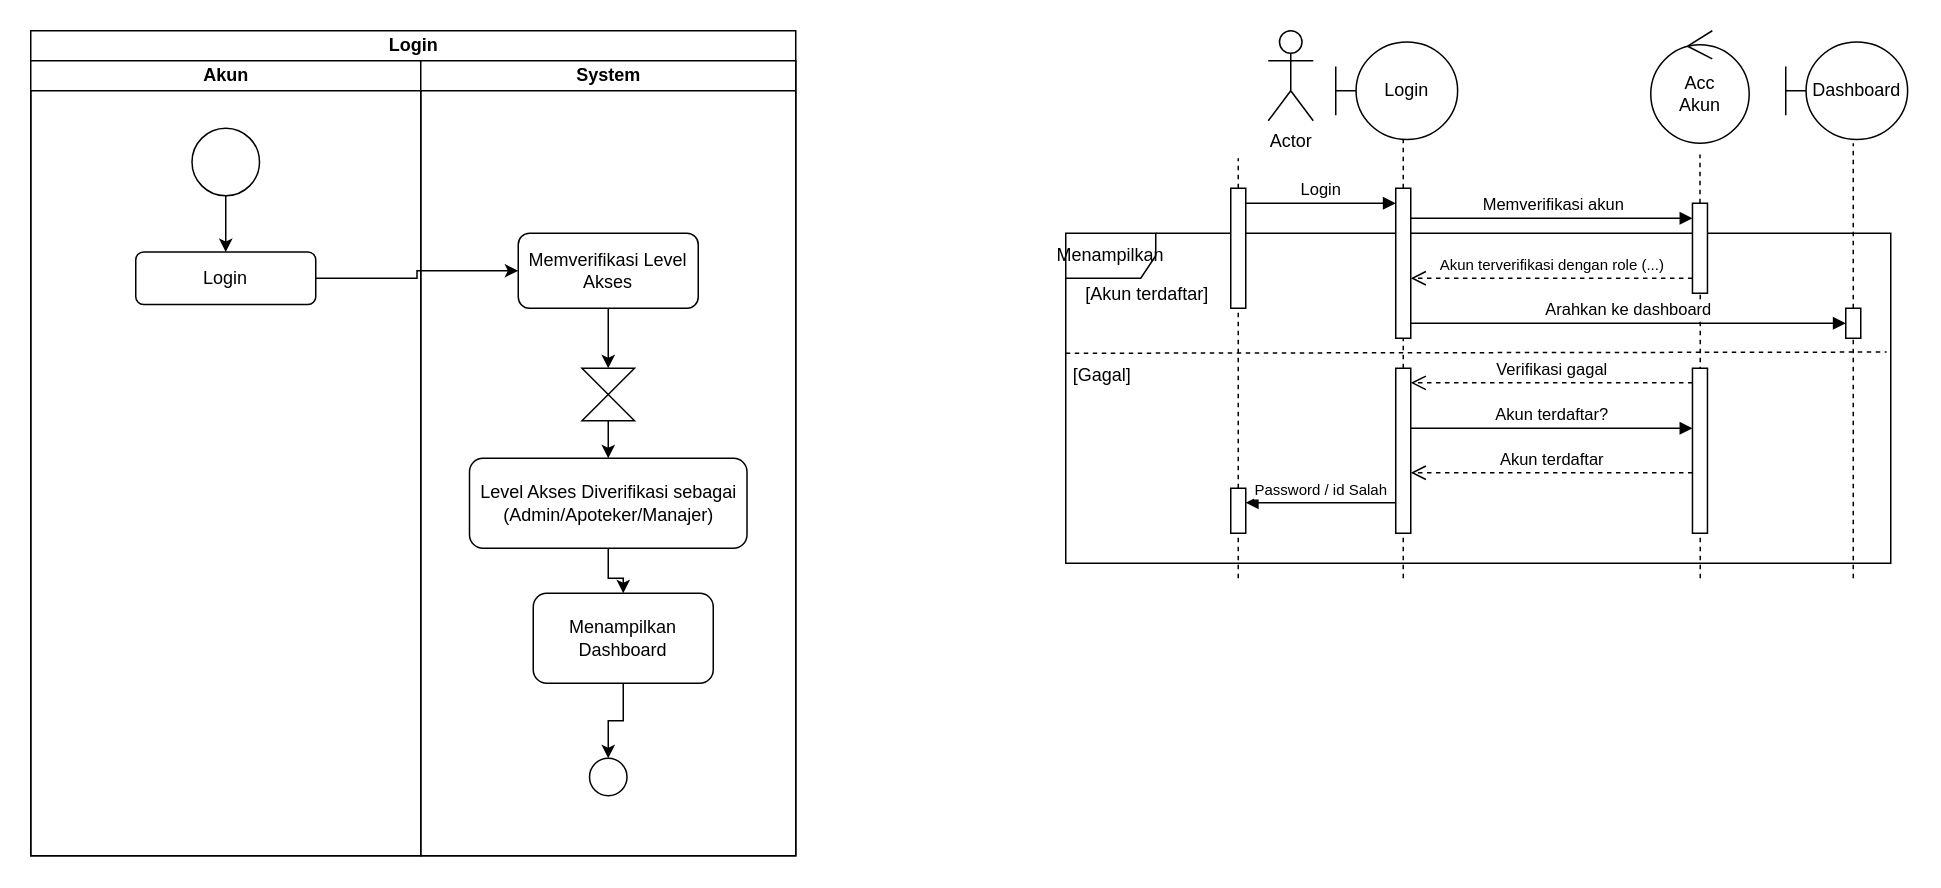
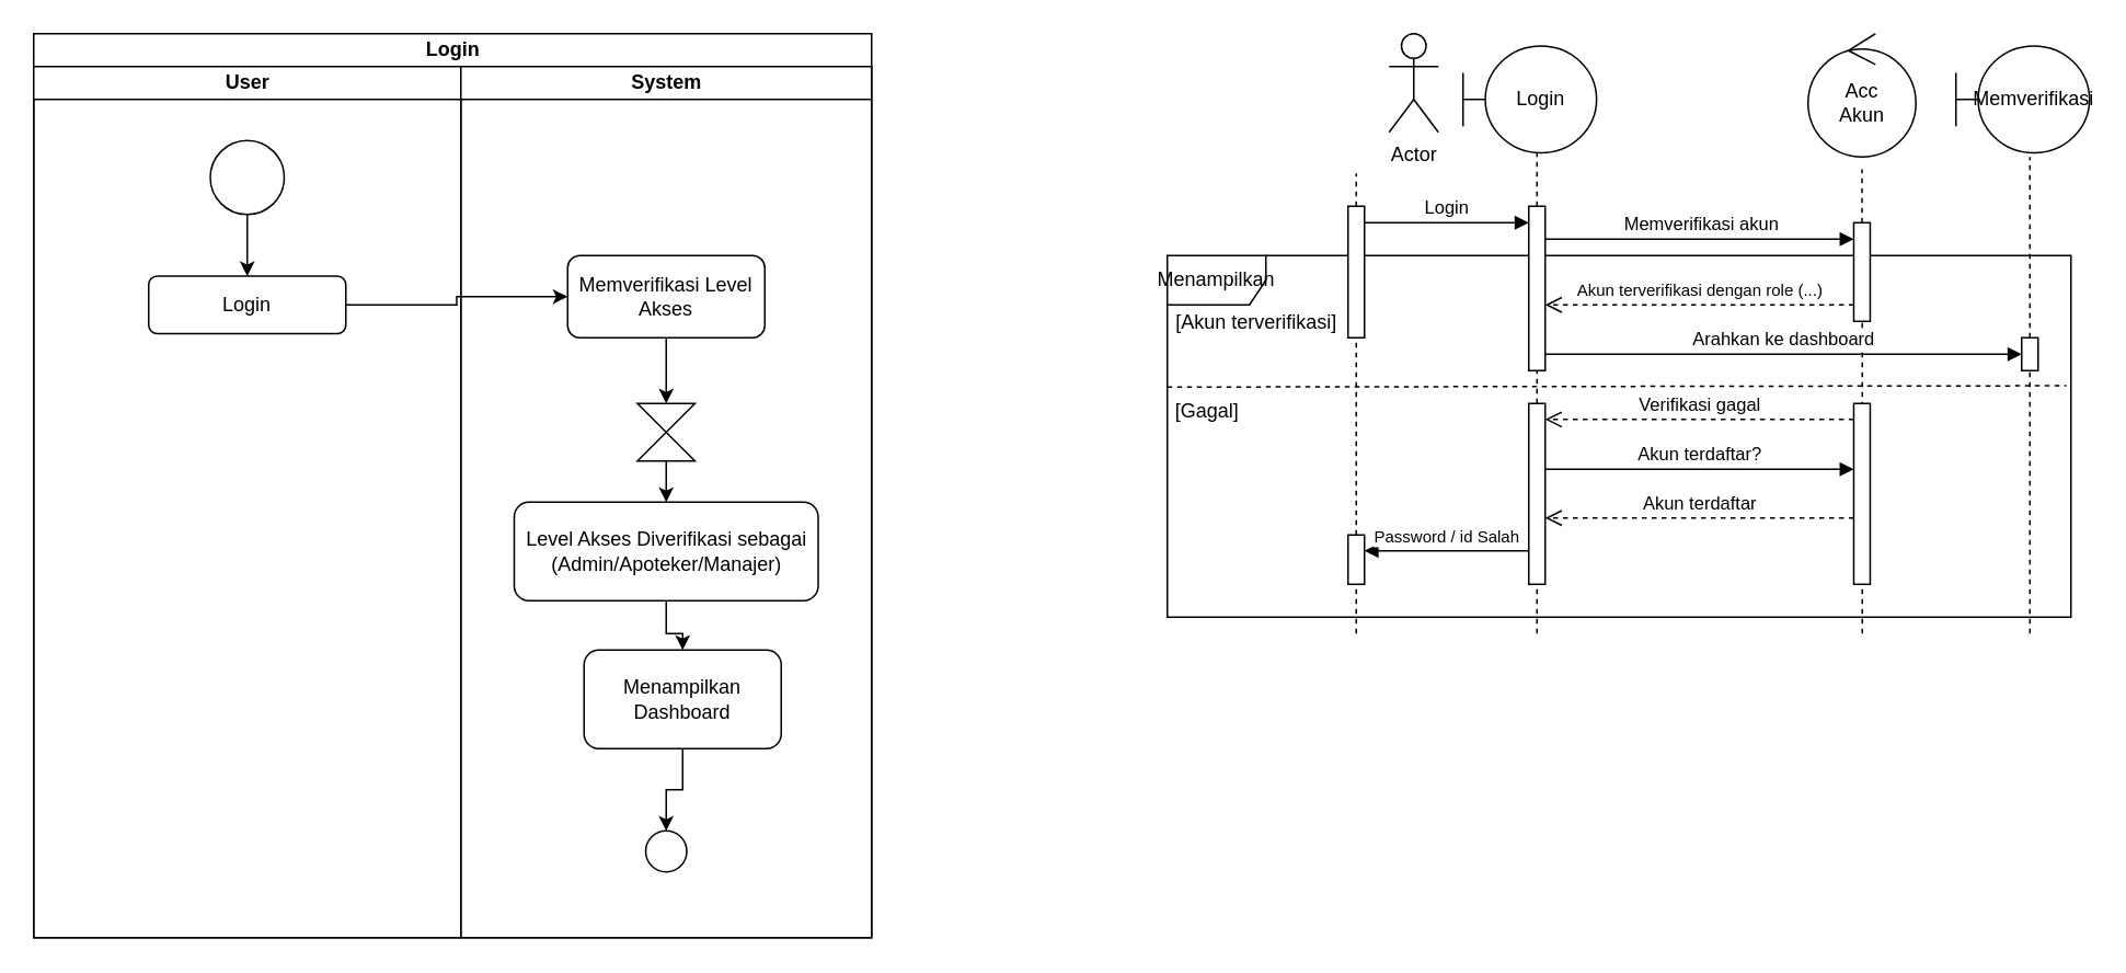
- <mxCell id="4" value="Akun" style="swimlane;startSize=20;html=1;" parent="3" vertex="1"><mxGeometry y="20" width="260" height="530" as="geometry" /></mxCell>
+ <mxCell id="4" value="User" style="swimlane;startSize=20;html=1;" parent="3" vertex="1"><mxGeometry y="20" width="260" height="530" as="geometry" /></mxCell>
- <mxCell id="22" value="Dashboard" style="shape=umlBoundary;whiteSpace=wrap;html=1;" vertex="1" parent="1"><mxGeometry x="1190" y="27.5" width="81.25" height="65" as="geometry" /></mxCell>
+ <mxCell id="22" value="Memverifikasi" style="shape=umlBoundary;whiteSpace=wrap;html=1;" vertex="1" parent="1"><mxGeometry x="1190" y="27.5" width="81.25" height="65" as="geometry" /></mxCell>
- <mxCell id="39" value="[Akun terdaftar]" style="text;html=1;align=center;verticalAlign=middle;resizable=0;points=[];autosize=1;strokeColor=none;fillColor=none;" vertex="1" parent="1"><mxGeometry x="704" y="181" width="120" height="30" as="geometry" /></mxCell>
+ <mxCell id="39" value="[Akun terverifikasi]" style="text;html=1;align=center;verticalAlign=middle;resizable=0;points=[];autosize=1;strokeColor=none;fillColor=none;" vertex="1" parent="1"><mxGeometry x="704" y="181" width="120" height="30" as="geometry" /></mxCell>
